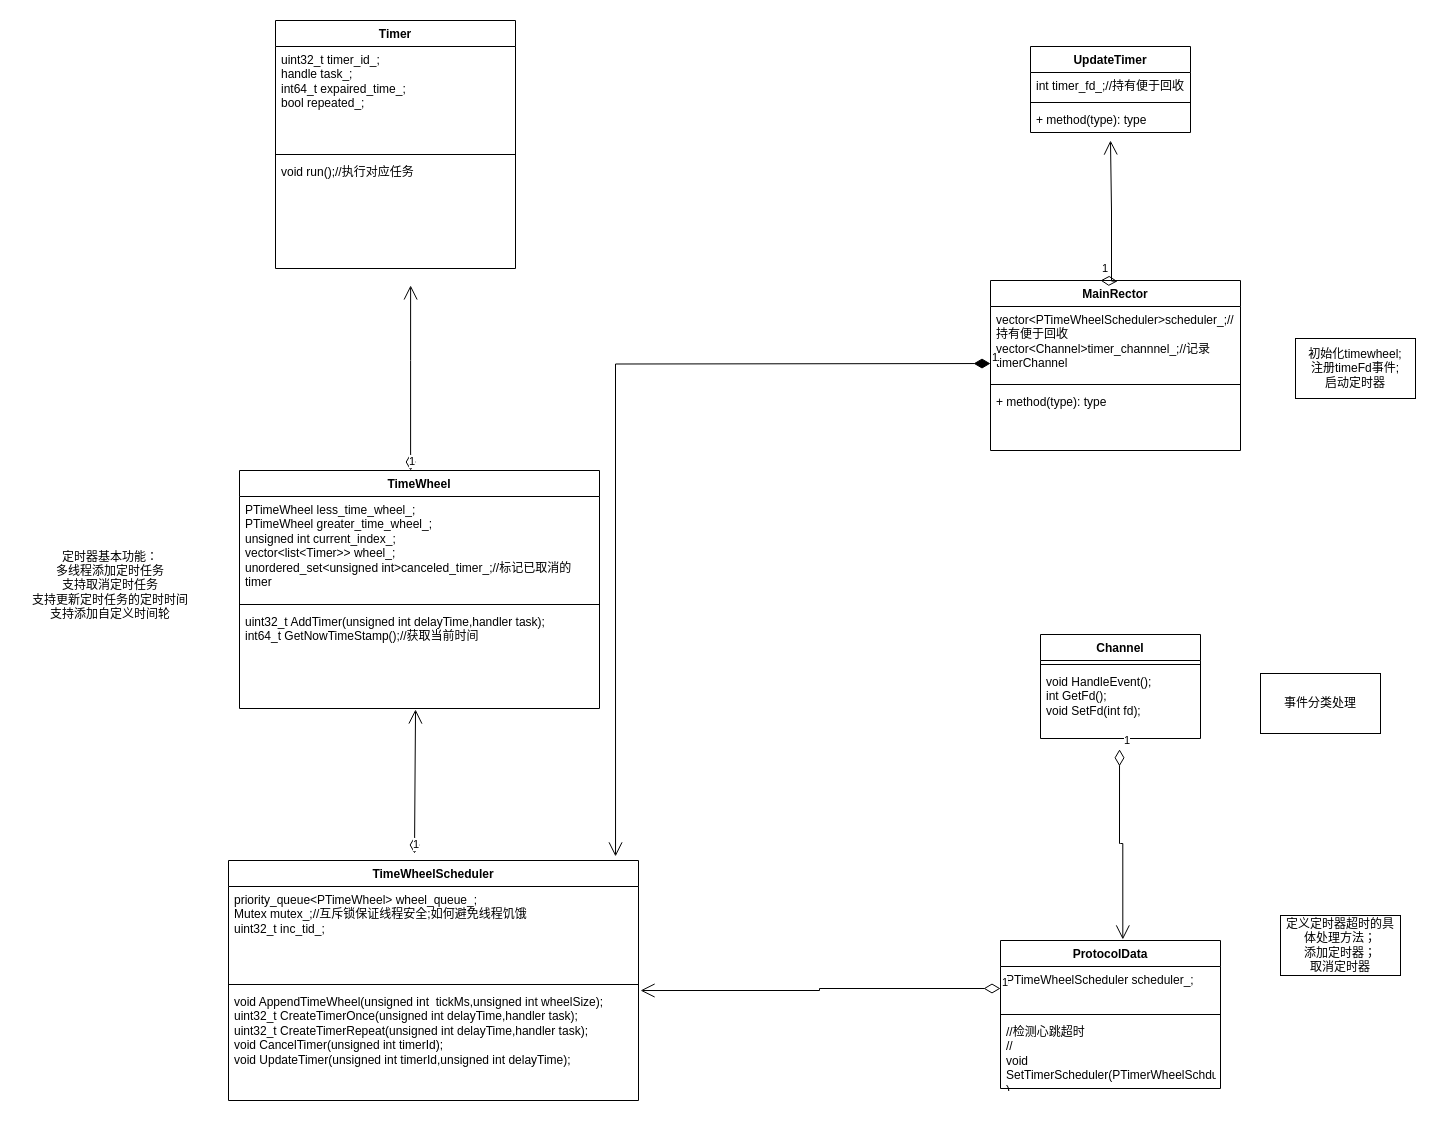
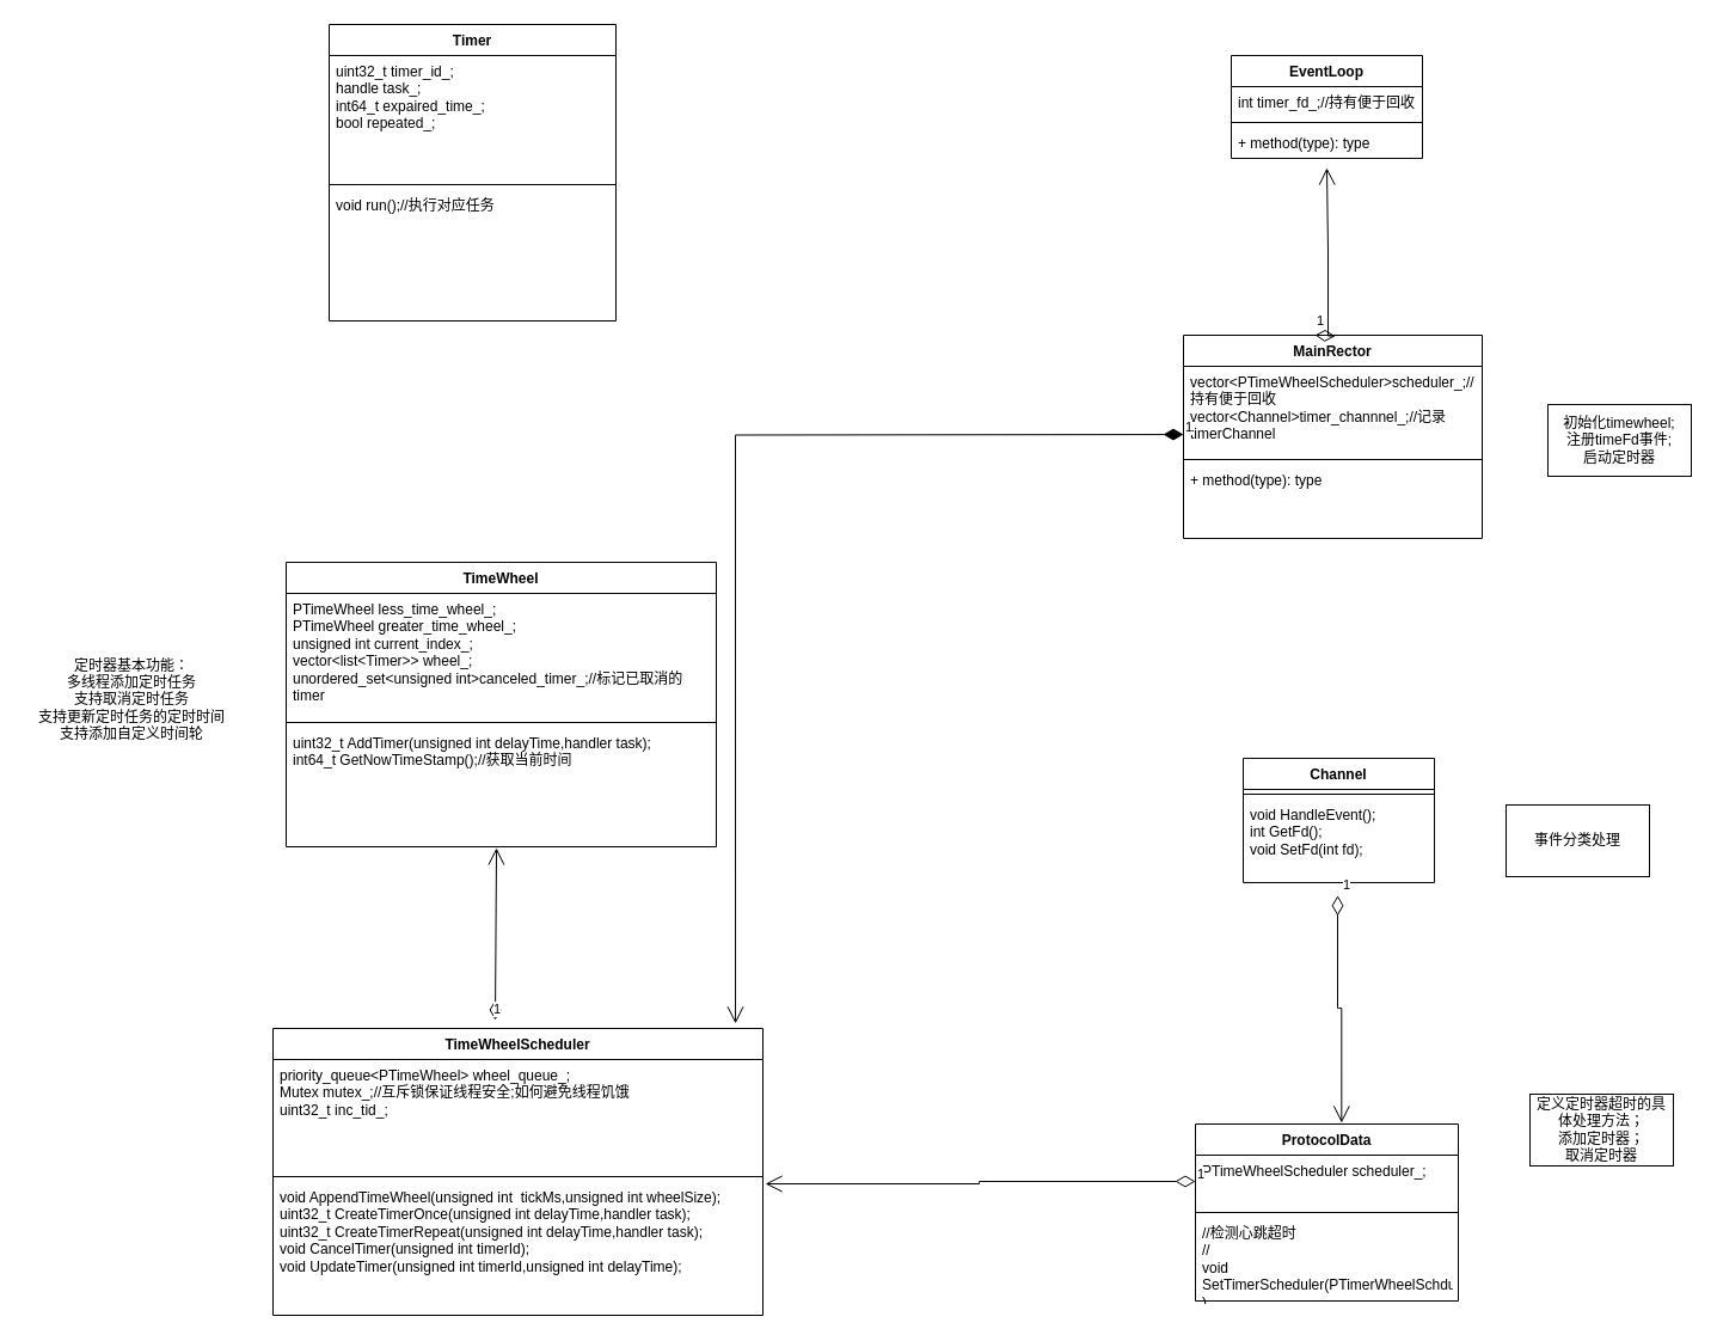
- <mxCell id="30" value="UpdateTimer" style="swimlane;fontStyle=1;align=center;verticalAlign=top;childLayout=stackLayout;horizontal=1;startSize=26;horizontalStack=0;resizeParent=1;resizeParentMax=0;resizeLast=0;collapsible=1;marginBottom=0;whiteSpace=wrap;html=1;" vertex="1" parent="1"><mxGeometry x="1030" y="46" width="160" height="86" as="geometry" /></mxCell>
+ <mxCell id="30" value="EventLoop" style="swimlane;fontStyle=1;align=center;verticalAlign=top;childLayout=stackLayout;horizontal=1;startSize=26;horizontalStack=0;resizeParent=1;resizeParentMax=0;resizeLast=0;collapsible=1;marginBottom=0;whiteSpace=wrap;html=1;" vertex="1" parent="1"><mxGeometry x="1030" y="46" width="160" height="86" as="geometry" /></mxCell>
- <mxCell id="16" value="1" style="endArrow=open;html=1;endSize=12;startArrow=diamondThin;startSize=14;startFill=0;edgeStyle=orthogonalEdgeStyle;align=left;verticalAlign=bottom;rounded=0;entryX=0.563;entryY=1.154;entryDx=0;entryDy=0;entryPerimeter=0;" parent="1" source="8" target="15" edge="1"><mxGeometry x="-1" y="3" relative="1" as="geometry"><mxPoint x="420" y="430" as="sourcePoint" /><mxPoint x="580" y="430" as="targetPoint" /><Array as="points"><mxPoint x="410" y="360" /></Array></mxGeometry></mxCell>
